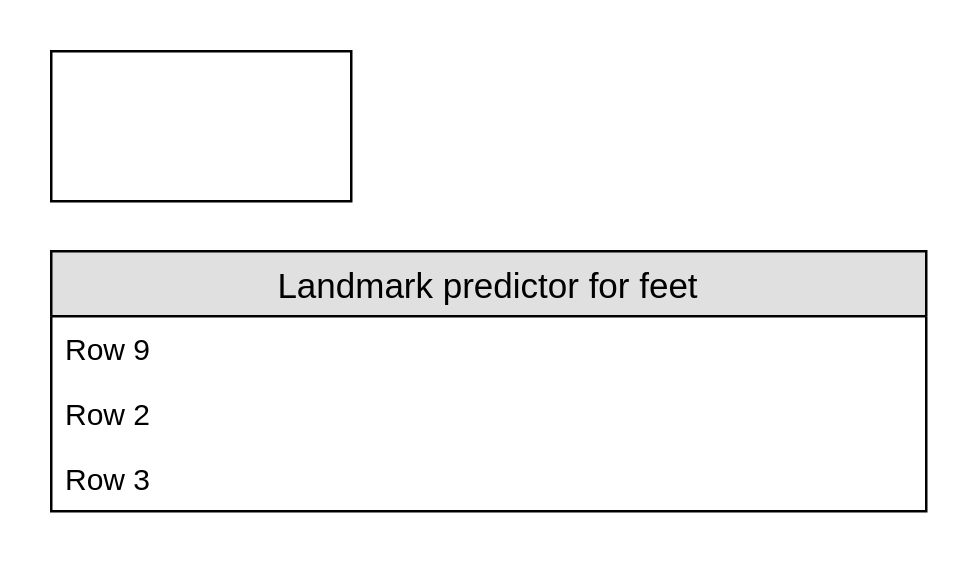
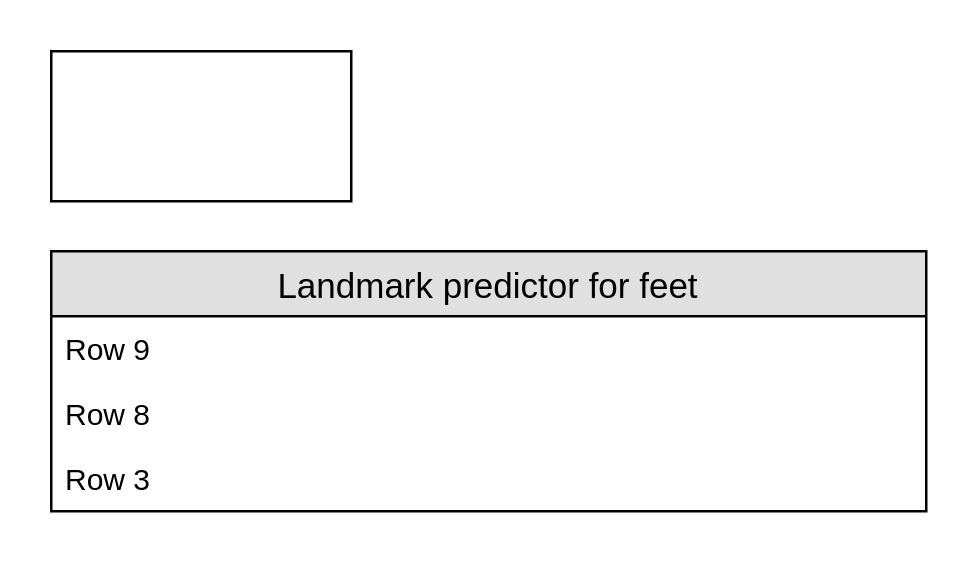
- <mxCell id="5" value="Row 2" style="text;strokeColor=none;fillColor=none;spacingLeft=4;spacingRight=4;overflow=hidden;rotatable=0;points=[[0,0.5],[1,0.5]];portConstraint=eastwest;fontSize=12;" vertex="1" parent="3"><mxGeometry y="52" width="350" height="26" as="geometry" /></mxCell>
+ <mxCell id="5" value="Row 8" style="text;strokeColor=none;fillColor=none;spacingLeft=4;spacingRight=4;overflow=hidden;rotatable=0;points=[[0,0.5],[1,0.5]];portConstraint=eastwest;fontSize=12;" vertex="1" parent="3"><mxGeometry y="52" width="350" height="26" as="geometry" /></mxCell>
